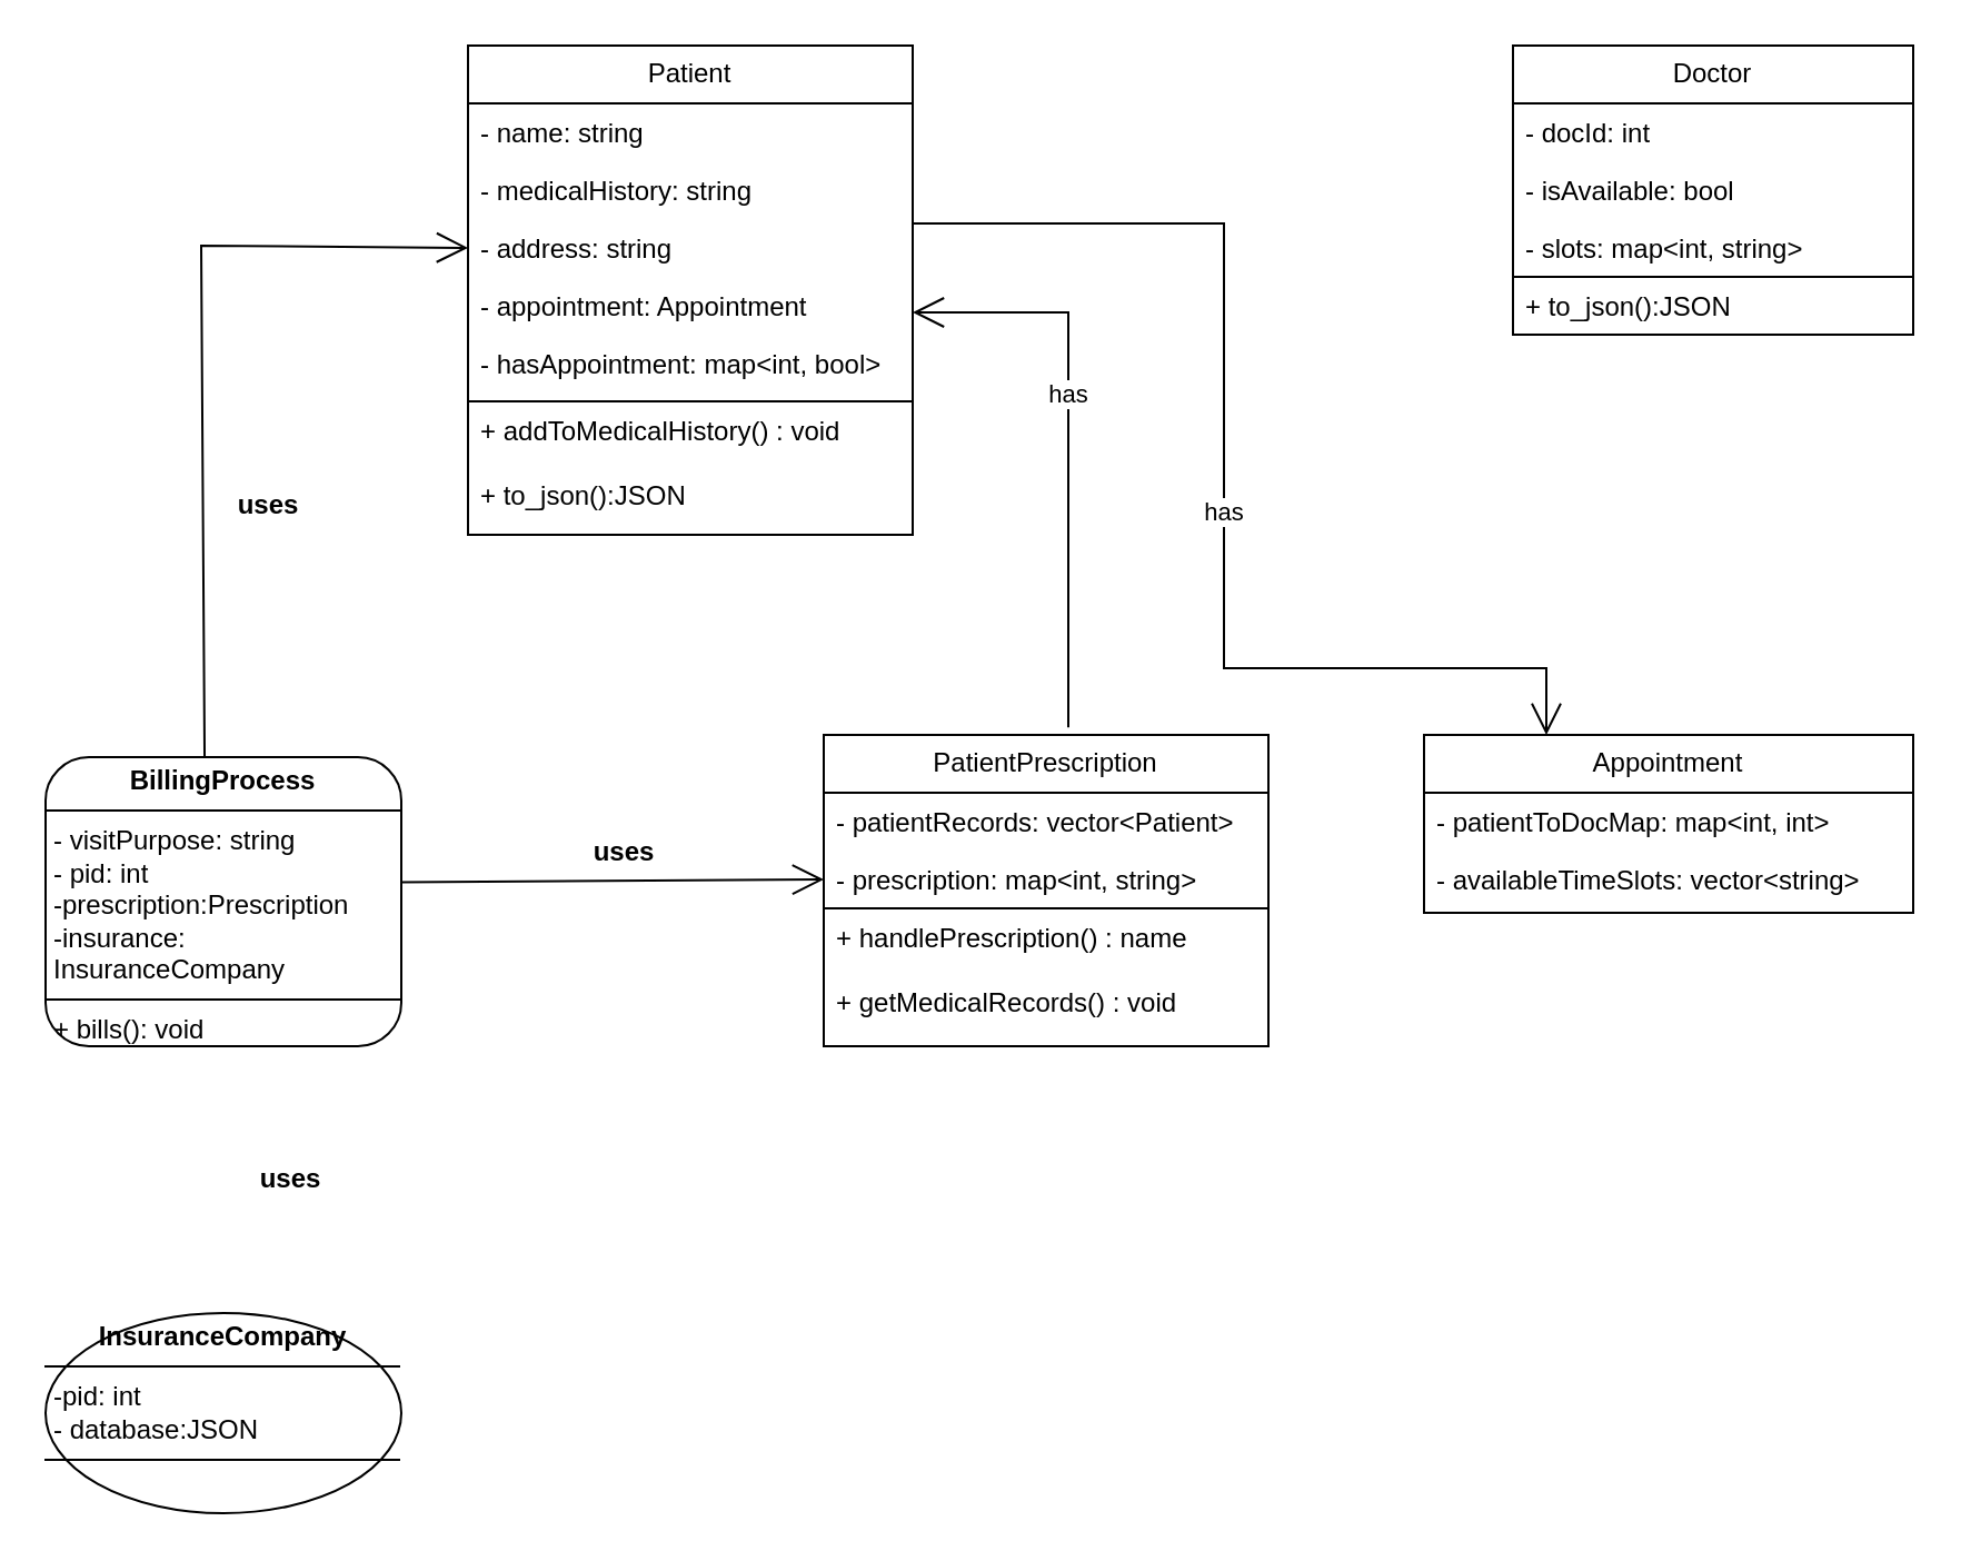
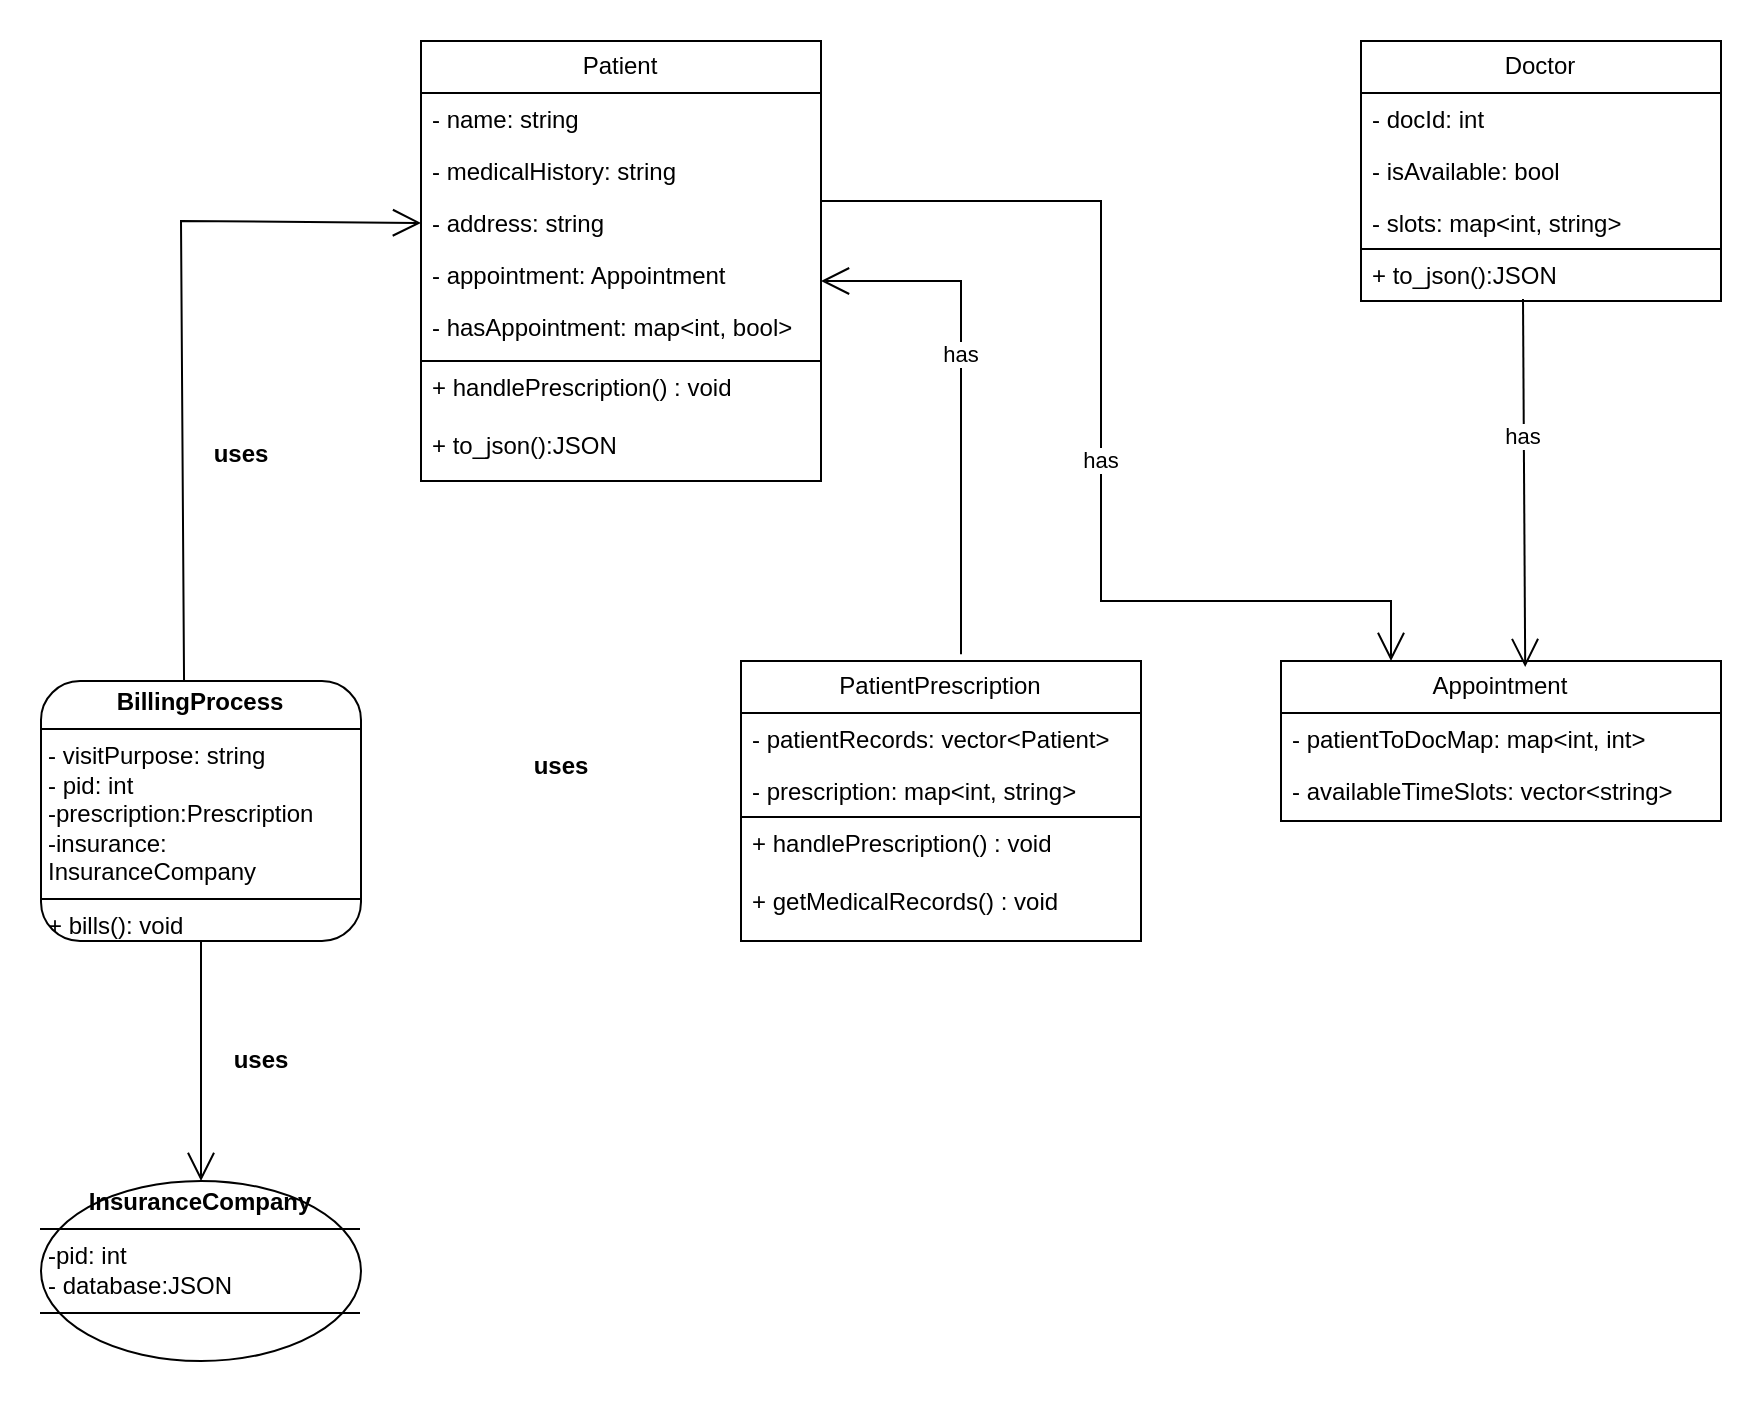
- <mxCell id="8" value="&lt;div&gt;+ addToMedicalHistory() : void&lt;/div&gt;&lt;div&gt;&lt;br&gt;&lt;/div&gt;&lt;div&gt;+ to_json():JSON &lt;/div&gt;" style="text;align=left;verticalAlign=top;spacingLeft=4;spacingRight=4;overflow=hidden;rotatable=0;points=[[0,0.5],[1,0.5]];portConstraint=eastwest;whiteSpace=wrap;html=1;glass=0;rounded=0;strokeColor=default;shadow=0;perimeterSpacing=10;strokeWidth=1;" parent="2" vertex="1"><mxGeometry y="160" width="200" height="60" as="geometry" /></mxCell>
+ <mxCell id="8" value="&lt;div&gt;+ handlePrescription() : void&lt;/div&gt;&lt;div&gt;&lt;br&gt;&lt;/div&gt;&lt;div&gt;+ to_json():JSON &lt;/div&gt;" style="text;align=left;verticalAlign=top;spacingLeft=4;spacingRight=4;overflow=hidden;rotatable=0;points=[[0,0.5],[1,0.5]];portConstraint=eastwest;whiteSpace=wrap;html=1;glass=0;rounded=0;strokeColor=default;shadow=0;perimeterSpacing=10;strokeWidth=1;" parent="2" vertex="1"><mxGeometry y="160" width="200" height="60" as="geometry" /></mxCell>
+ <mxCell id="25" value="" style="endArrow=open;endFill=1;endSize=12;html=1;rounded=0;exitX=0.45;exitY=0.962;exitDx=0;exitDy=0;exitPerimeter=0;entryX=0.555;entryY=0.038;entryDx=0;entryDy=0;entryPerimeter=0;" edge="1" parent="1" source="13" target="14"><mxGeometry width="160" relative="1" as="geometry"><mxPoint x="764.95" y="160" as="sourcePoint" /><mxPoint x="775.05" y="342" as="targetPoint" /><Array as="points" /></mxGeometry></mxCell>
+ <mxCell id="26" value="has" style="edgeLabel;html=1;align=center;verticalAlign=middle;resizable=0;points=[];" vertex="1" connectable="0" parent="25"><mxGeometry x="-0.265" y="-1" relative="1" as="geometry"><mxPoint as="offset" /></mxGeometry></mxCell>
- <mxCell id="31" value="" style="endArrow=open;endFill=1;endSize=12;html=1;rounded=0;exitX=0.998;exitY=0.433;exitDx=0;exitDy=0;entryX=0;entryY=0.5;entryDx=0;entryDy=0;exitPerimeter=0;" edge="1" parent="1" source="27" target="19"><mxGeometry width="160" relative="1" as="geometry"><mxPoint x="290" y="410" as="sourcePoint" /><mxPoint x="450" y="410" as="targetPoint" /></mxGeometry></mxCell>
- <mxCell id="20" value="&lt;div&gt;+ handlePrescription() : name&lt;/div&gt;&lt;div&gt;&lt;br&gt;&lt;/div&gt;&lt;div&gt;+ getMedicalRecords() : void&lt;/div&gt;" style="text;strokeColor=default;fillColor=none;align=left;verticalAlign=top;spacingLeft=4;spacingRight=4;overflow=hidden;rotatable=0;points=[[0,0.5],[1,0.5]];portConstraint=eastwest;whiteSpace=wrap;html=1;perimeterSpacing=0;" parent="17" vertex="1"><mxGeometry y="78" width="200" height="62" as="geometry" /></mxCell>
+ <mxCell id="20" value="&lt;div&gt;+ handlePrescription() : void&lt;/div&gt;&lt;div&gt;&lt;br&gt;&lt;/div&gt;&lt;div&gt;+ getMedicalRecords() : void&lt;/div&gt;" style="text;strokeColor=default;fillColor=none;align=left;verticalAlign=top;spacingLeft=4;spacingRight=4;overflow=hidden;rotatable=0;points=[[0,0.5],[1,0.5]];portConstraint=eastwest;whiteSpace=wrap;html=1;perimeterSpacing=0;" parent="17" vertex="1"><mxGeometry y="78" width="200" height="62" as="geometry" /></mxCell>
+ <mxCell id="29" value="" style="endArrow=open;endFill=1;endSize=12;html=1;rounded=0;exitX=0.5;exitY=1;exitDx=0;exitDy=0;entryX=0.5;entryY=0;entryDx=0;entryDy=0;" edge="1" parent="1" source="27" target="28"><mxGeometry width="160" relative="1" as="geometry"><mxPoint x="240" y="500" as="sourcePoint" /><mxPoint x="400" y="500" as="targetPoint" /></mxGeometry></mxCell>
